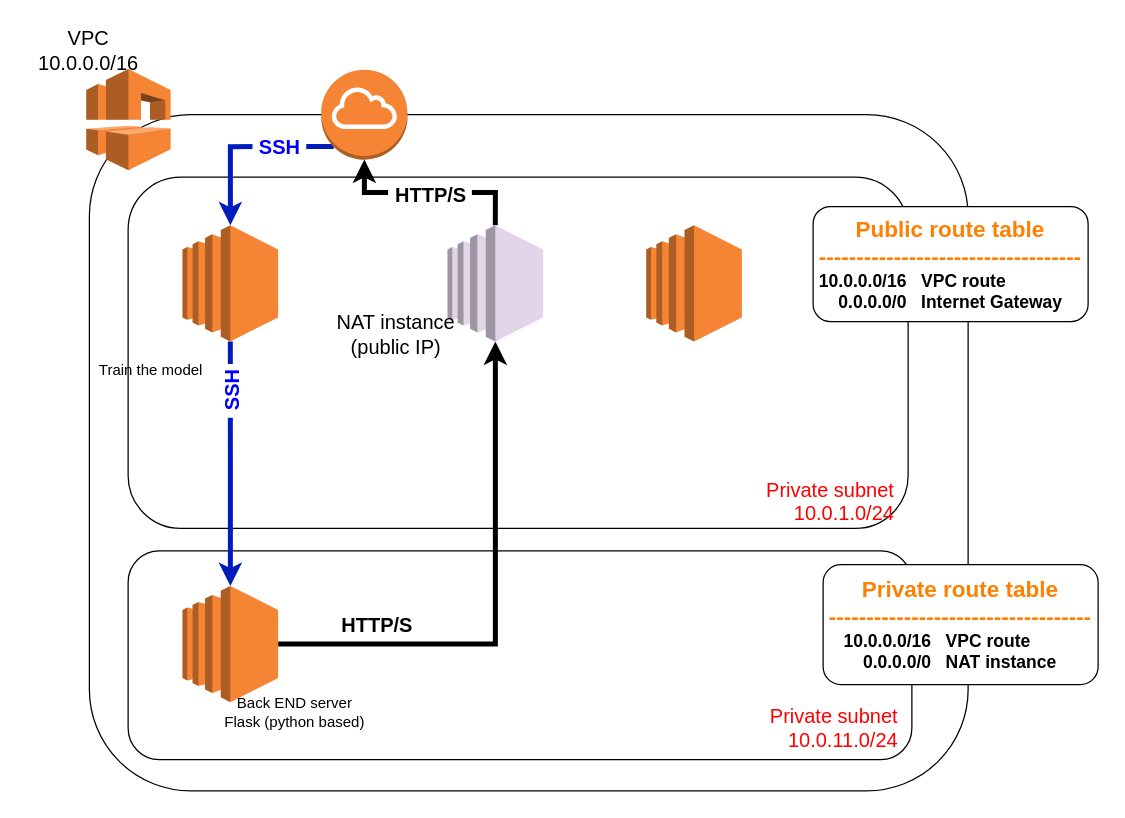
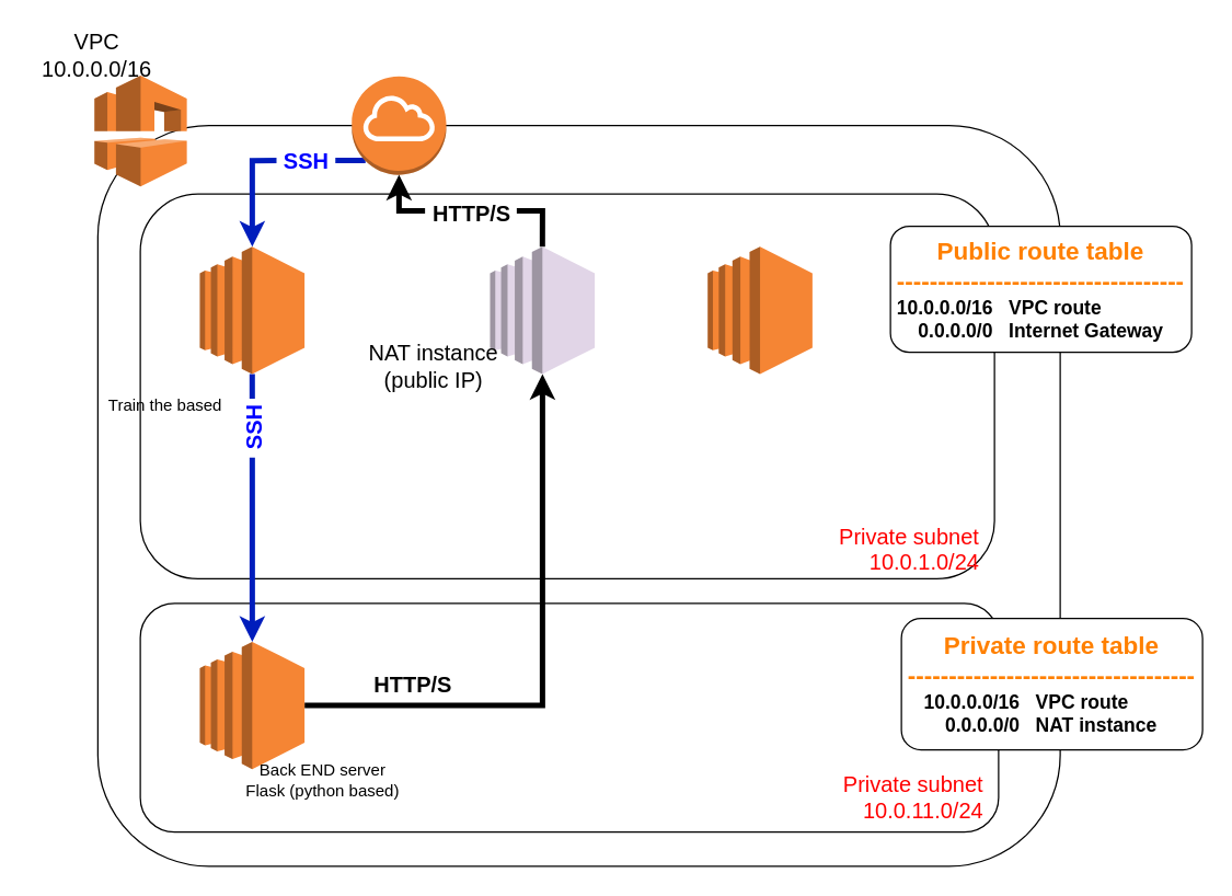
- <mxCell id="16" value="Train the model" style="text;html=1;align=center;verticalAlign=middle;resizable=0;points=[];;autosize=1;fillColor=none;" parent="1" vertex="1"><mxGeometry x="72" y="286.5" width="96" height="18" as="geometry" /></mxCell>
+ <mxCell id="16" value="Train the based" style="text;html=1;align=center;verticalAlign=middle;resizable=0;points=[];;autosize=1;fillColor=none;" parent="1" vertex="1"><mxGeometry x="72" y="286.5" width="96" height="18" as="geometry" /></mxCell>
